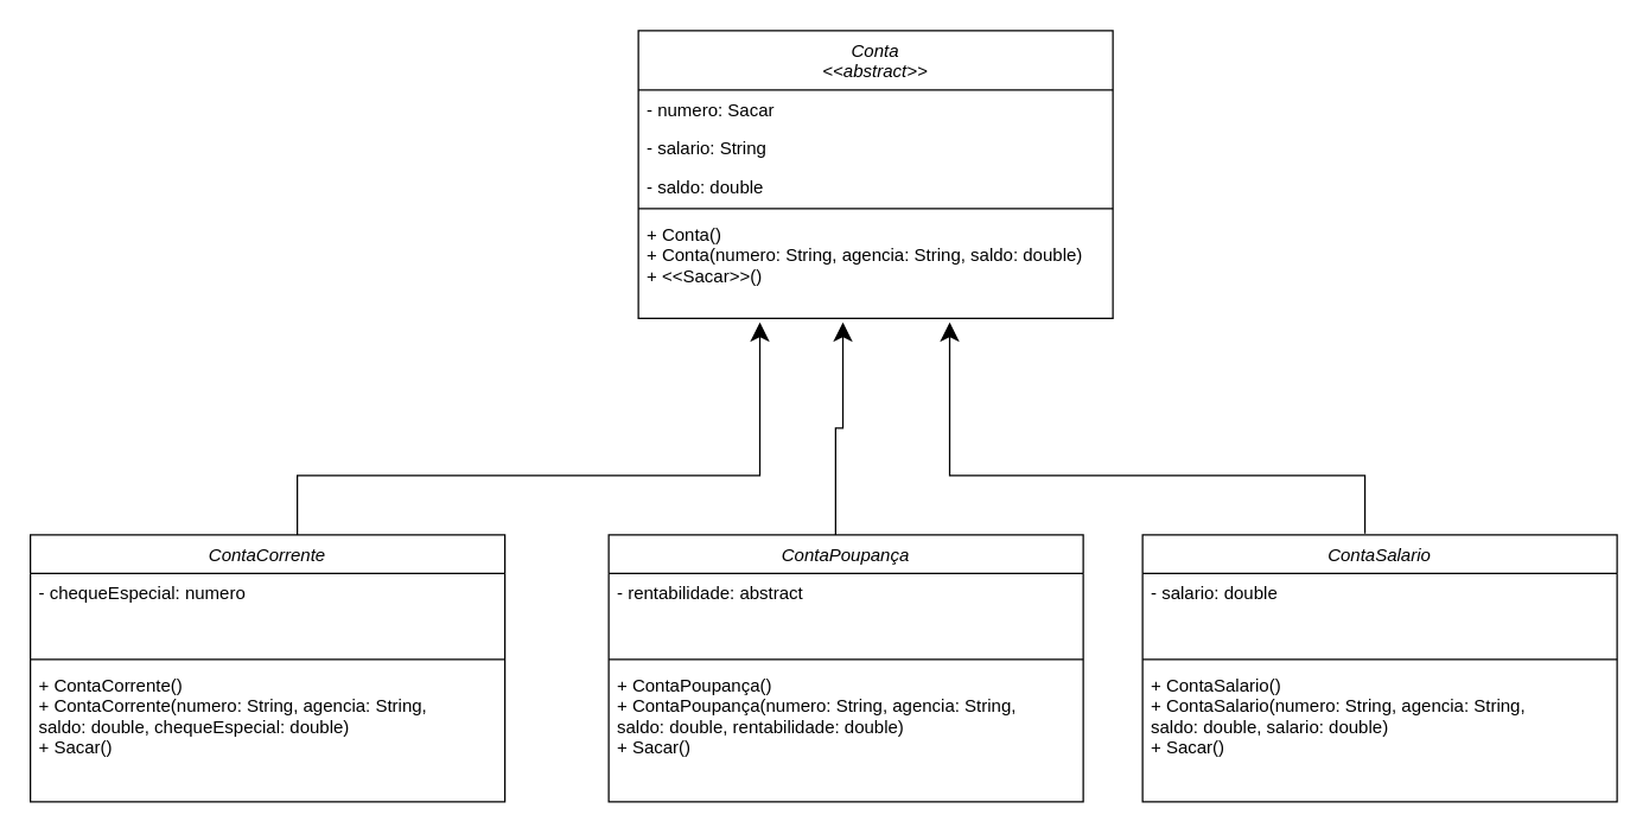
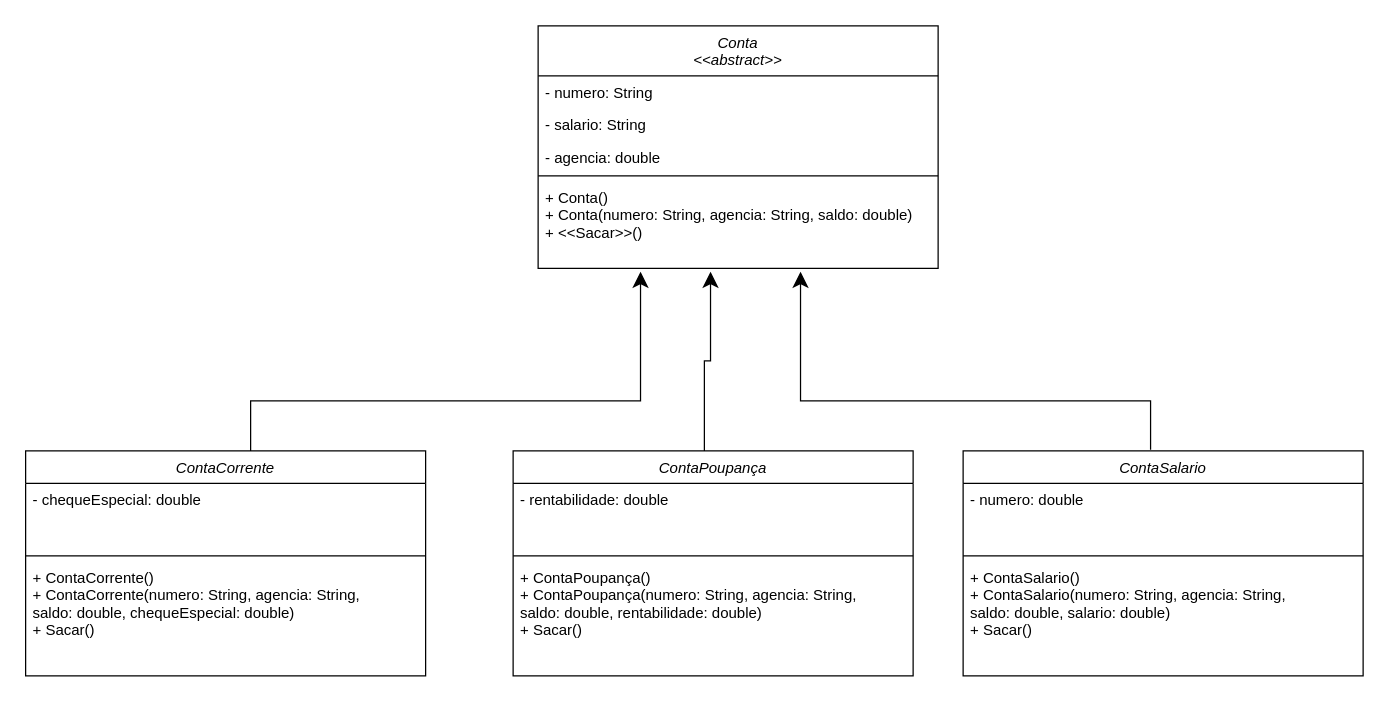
- <mxCell id="3" value="- numero: Sacar" style="text;align=left;verticalAlign=top;spacingLeft=4;spacingRight=4;overflow=hidden;rotatable=0;points=[[0,0.5],[1,0.5]];portConstraint=eastwest;" parent="2" vertex="1"><mxGeometry y="40" width="320" height="26" as="geometry" /></mxCell>
+ <mxCell id="3" value="- numero: String" style="text;align=left;verticalAlign=top;spacingLeft=4;spacingRight=4;overflow=hidden;rotatable=0;points=[[0,0.5],[1,0.5]];portConstraint=eastwest;" parent="2" vertex="1"><mxGeometry y="40" width="320" height="26" as="geometry" /></mxCell>
- <mxCell id="5" value="- saldo: double" style="text;align=left;verticalAlign=top;spacingLeft=4;spacingRight=4;overflow=hidden;rotatable=0;points=[[0,0.5],[1,0.5]];portConstraint=eastwest;rounded=0;shadow=0;html=0;" parent="2" vertex="1"><mxGeometry y="92" width="320" height="24" as="geometry" /></mxCell>
+ <mxCell id="5" value="- agencia: double" style="text;align=left;verticalAlign=top;spacingLeft=4;spacingRight=4;overflow=hidden;rotatable=0;points=[[0,0.5],[1,0.5]];portConstraint=eastwest;rounded=0;shadow=0;html=0;" parent="2" vertex="1"><mxGeometry y="92" width="320" height="24" as="geometry" /></mxCell>
- <mxCell id="12" value="- chequeEspecial: numero" style="text;align=left;verticalAlign=top;spacingLeft=4;spacingRight=4;overflow=hidden;rotatable=0;points=[[0,0.5],[1,0.5]];portConstraint=eastwest;" parent="11" vertex="1"><mxGeometry y="26" width="320" height="54" as="geometry" /></mxCell>
+ <mxCell id="12" value="- chequeEspecial: double" style="text;align=left;verticalAlign=top;spacingLeft=4;spacingRight=4;overflow=hidden;rotatable=0;points=[[0,0.5],[1,0.5]];portConstraint=eastwest;" parent="11" vertex="1"><mxGeometry y="26" width="320" height="54" as="geometry" /></mxCell>
- <mxCell id="16" value="- rentabilidade: abstract" style="text;align=left;verticalAlign=top;spacingLeft=4;spacingRight=4;overflow=hidden;rotatable=0;points=[[0,0.5],[1,0.5]];portConstraint=eastwest;" parent="15" vertex="1"><mxGeometry y="26" width="320" height="54" as="geometry" /></mxCell>
+ <mxCell id="16" value="- rentabilidade: double" style="text;align=left;verticalAlign=top;spacingLeft=4;spacingRight=4;overflow=hidden;rotatable=0;points=[[0,0.5],[1,0.5]];portConstraint=eastwest;" parent="15" vertex="1"><mxGeometry y="26" width="320" height="54" as="geometry" /></mxCell>
- <mxCell id="20" value="- salario: double" style="text;align=left;verticalAlign=top;spacingLeft=4;spacingRight=4;overflow=hidden;rotatable=0;points=[[0,0.5],[1,0.5]];portConstraint=eastwest;" parent="19" vertex="1"><mxGeometry y="26" width="320" height="54" as="geometry" /></mxCell>
+ <mxCell id="20" value="- numero: double" style="text;align=left;verticalAlign=top;spacingLeft=4;spacingRight=4;overflow=hidden;rotatable=0;points=[[0,0.5],[1,0.5]];portConstraint=eastwest;" parent="19" vertex="1"><mxGeometry y="26" width="320" height="54" as="geometry" /></mxCell>
